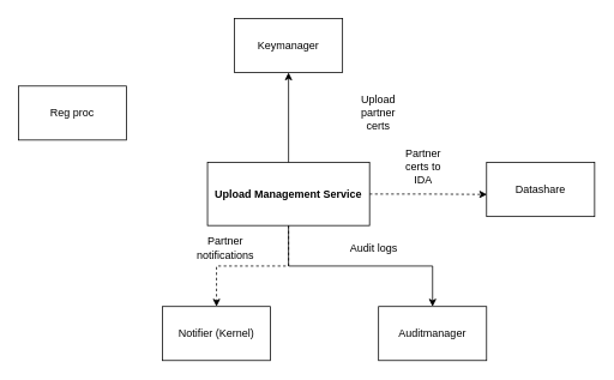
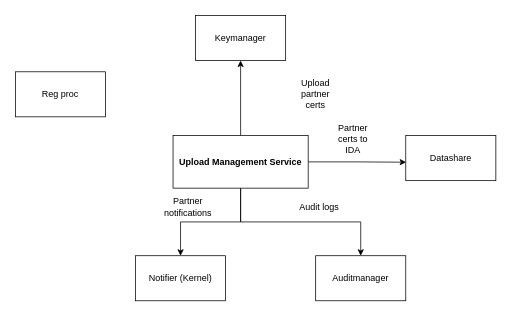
- <mxCell id="5" style="edgeStyle=orthogonalEdgeStyle;rounded=0;orthogonalLoop=1;jettySize=auto;html=1;entryX=0.004;entryY=0.591;entryDx=0;entryDy=0;entryPerimeter=0;dashed=1;" edge="1" parent="1" source="6" target="10"><mxGeometry relative="1" as="geometry" /></mxCell>
+ <mxCell id="5" style="edgeStyle=orthogonalEdgeStyle;rounded=0;orthogonalLoop=1;jettySize=auto;html=1;entryX=0.004;entryY=0.591;entryDx=0;entryDy=0;entryPerimeter=0;" edge="1" parent="1" source="6" target="10"><mxGeometry relative="1" as="geometry" /></mxCell>
- <mxCell id="13" value="Audit logs" style="text;html=1;strokeColor=none;fillColor=none;align=center;verticalAlign=middle;whiteSpace=wrap;rounded=0;" vertex="1" parent="1"><mxGeometry x="385" y="260" width="60" height="30" as="geometry" /></mxCell>
+ <mxCell id="13" value="Audit logs" style="text;html=1;strokeColor=none;fillColor=none;align=center;verticalAlign=middle;whiteSpace=wrap;rounded=0;" vertex="1" parent="1"><mxGeometry x="395" y="260" width="60" height="30" as="geometry" /></mxCell>
- <mxCell id="3" value="" style="edgeStyle=orthogonalEdgeStyle;rounded=0;orthogonalLoop=1;jettySize=auto;html=1;dashed=1;" edge="1" parent="1" source="6" target="11"><mxGeometry relative="1" as="geometry" /></mxCell>
+ <mxCell id="3" value="" style="edgeStyle=orthogonalEdgeStyle;rounded=0;orthogonalLoop=1;jettySize=auto;html=1;" edge="1" parent="1" source="6" target="11"><mxGeometry relative="1" as="geometry" /></mxCell>
